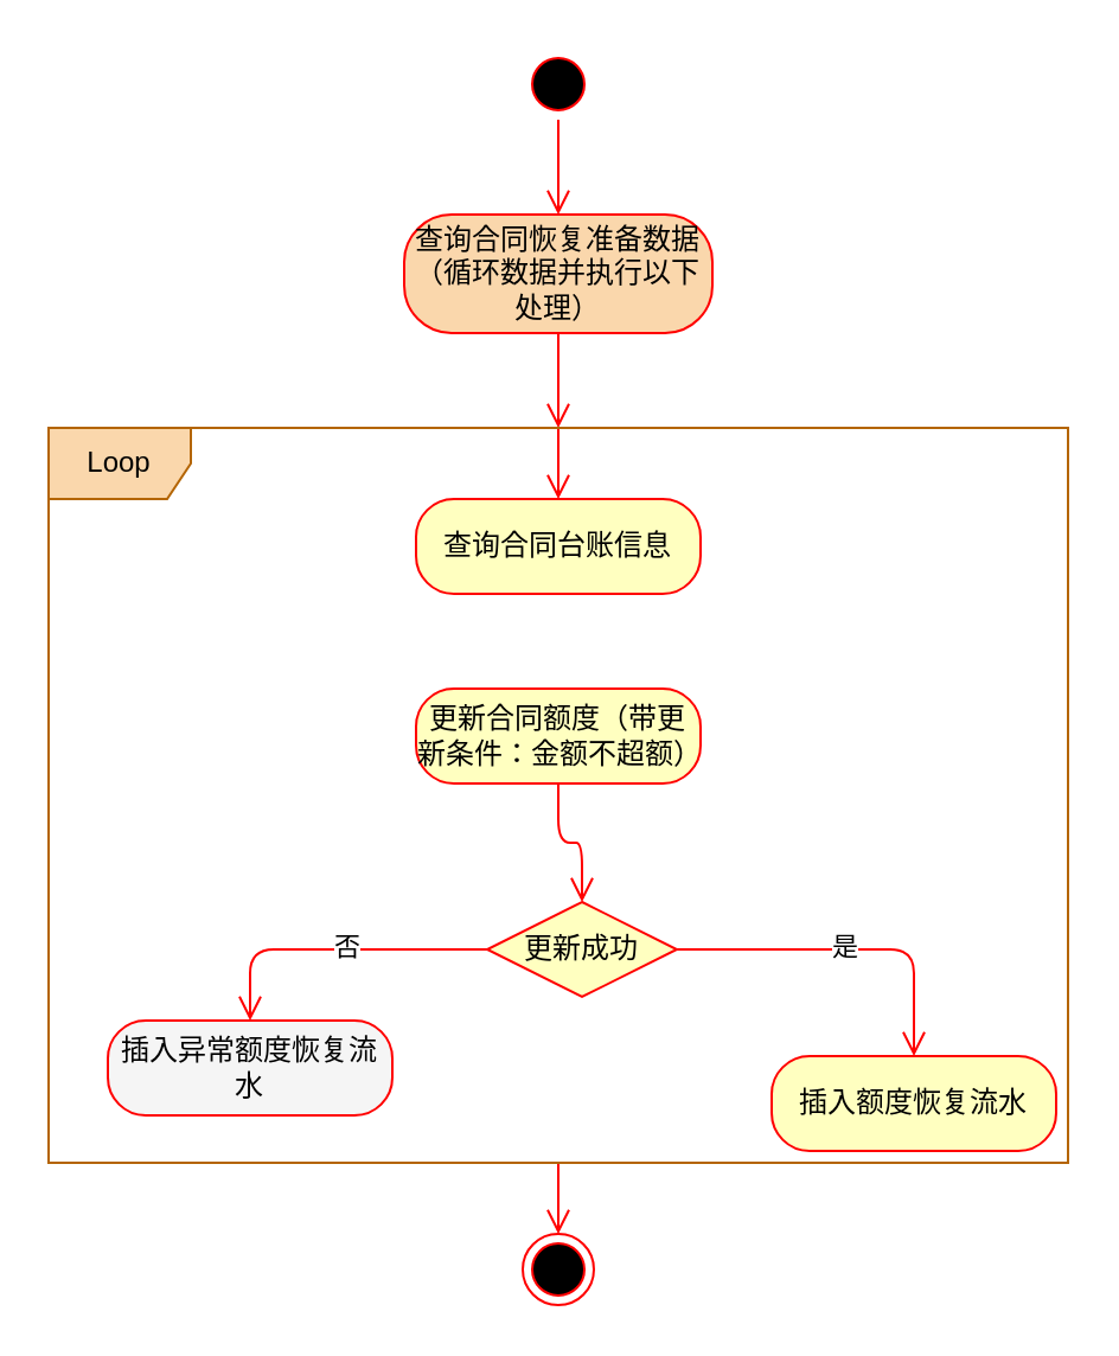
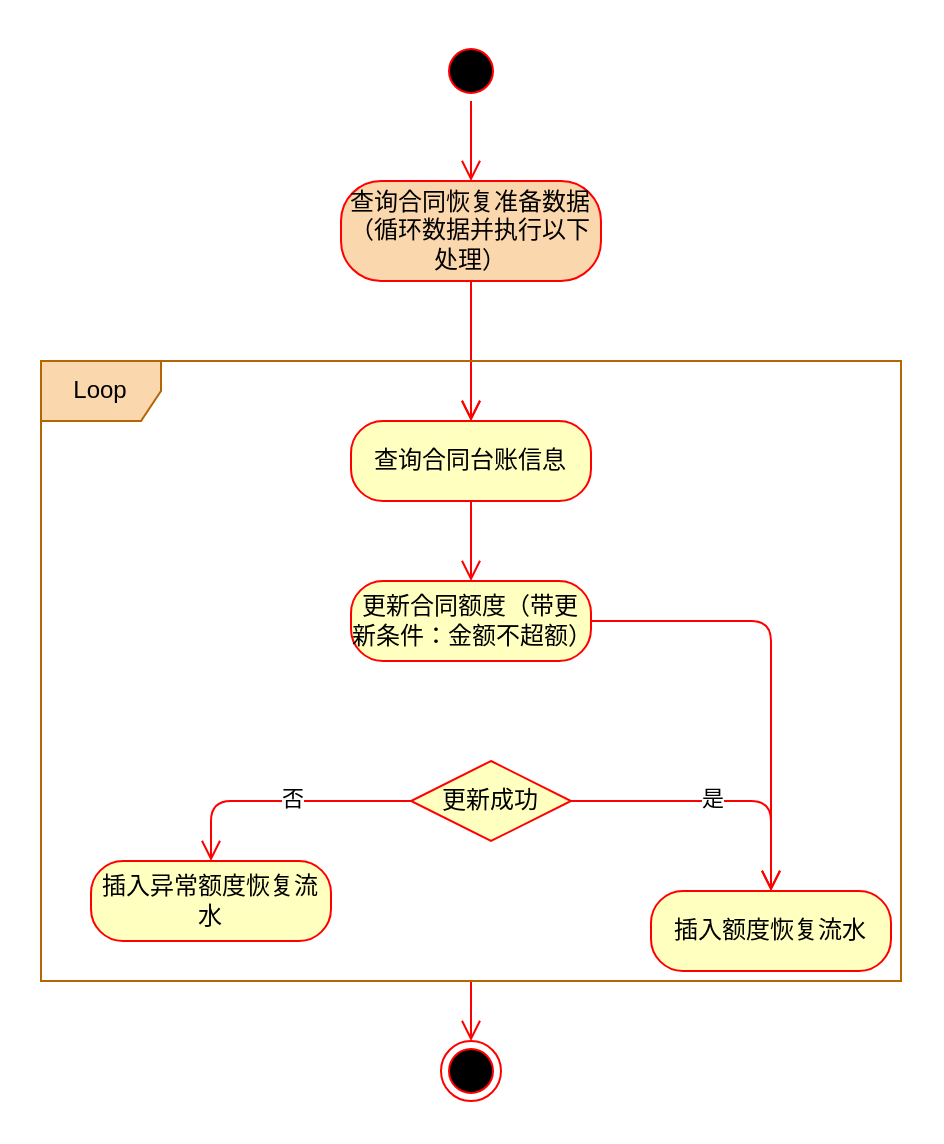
- <mxCell id="4" style="edgeStyle=orthogonalEdgeStyle;orthogonalLoop=1;jettySize=auto;html=1;endArrow=open;endSize=8;strokeColor=#ff0000;" edge="1" parent="1" source="5" target="8"><mxGeometry relative="1" as="geometry" /></mxCell>
+ <mxCell id="4" style="edgeStyle=orthogonalEdgeStyle;orthogonalLoop=1;jettySize=auto;html=1;endArrow=open;endSize=8;strokeColor=#ff0000;" edge="1" parent="1" source="5" target="10"><mxGeometry relative="1" as="geometry" /></mxCell>
+ <mxCell id="9" style="edgeStyle=orthogonalEdgeStyle;orthogonalLoop=1;jettySize=auto;html=1;entryX=0.5;entryY=0;entryDx=0;entryDy=0;endArrow=open;endSize=8;strokeColor=#ff0000;" edge="1" parent="1" source="10" target="19"><mxGeometry relative="1" as="geometry" /></mxCell>
- <mxCell id="18" style="edgeStyle=orthogonalEdgeStyle;orthogonalLoop=1;jettySize=auto;html=1;entryX=0.5;entryY=0;entryDx=0;entryDy=0;endArrow=open;endSize=8;strokeColor=#ff0000;" edge="1" parent="1" source="19" target="15"><mxGeometry relative="1" as="geometry" /></mxCell>
+ <mxCell id="18" style="edgeStyle=orthogonalEdgeStyle;orthogonalLoop=1;jettySize=auto;html=1;endArrow=open;endSize=8;strokeColor=#ff0000;" edge="1" parent="1" source="19" target="16"><mxGeometry relative="1" as="geometry" /></mxCell>
- <mxCell id="17" value="插入异常额度恢复流水" style="rounded=1;whiteSpace=wrap;html=1;arcSize=40;fontColor=#000000;fillColor=#f5f5f5;strokeColor=#ff0000;" vertex="1" parent="1"><mxGeometry x="45" y="430" width="120" height="40" as="geometry" /></mxCell>
+ <mxCell id="17" value="插入异常额度恢复流水" style="rounded=1;whiteSpace=wrap;html=1;arcSize=40;fontColor=#000000;fillColor=#ffffc0;strokeColor=#ff0000;" vertex="1" parent="1"><mxGeometry x="45" y="430" width="120" height="40" as="geometry" /></mxCell>
